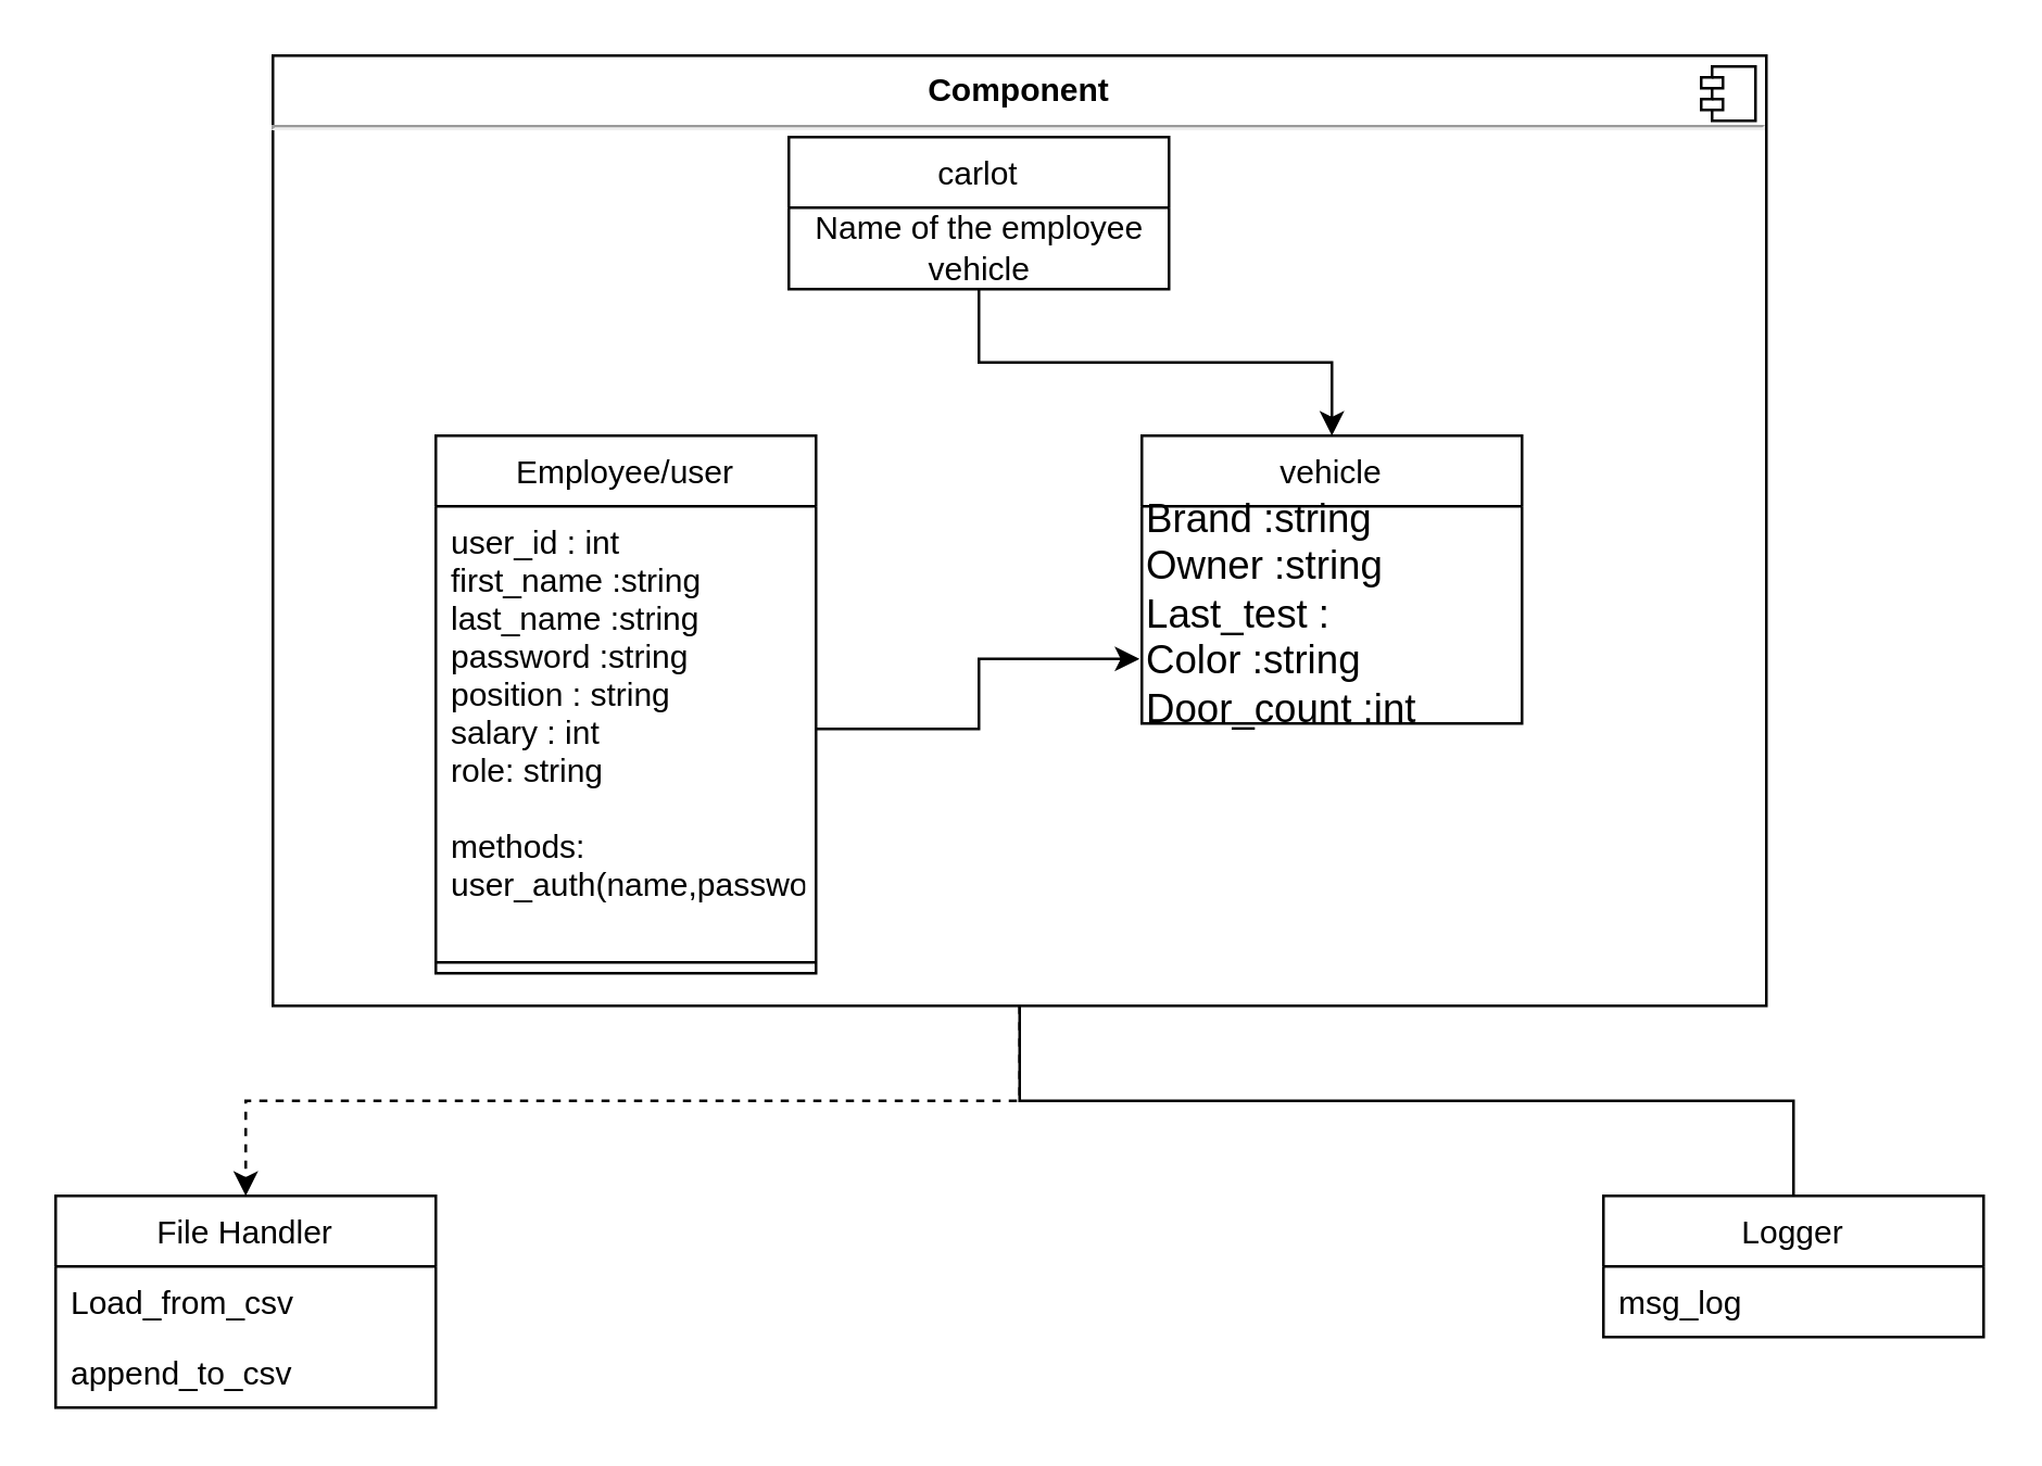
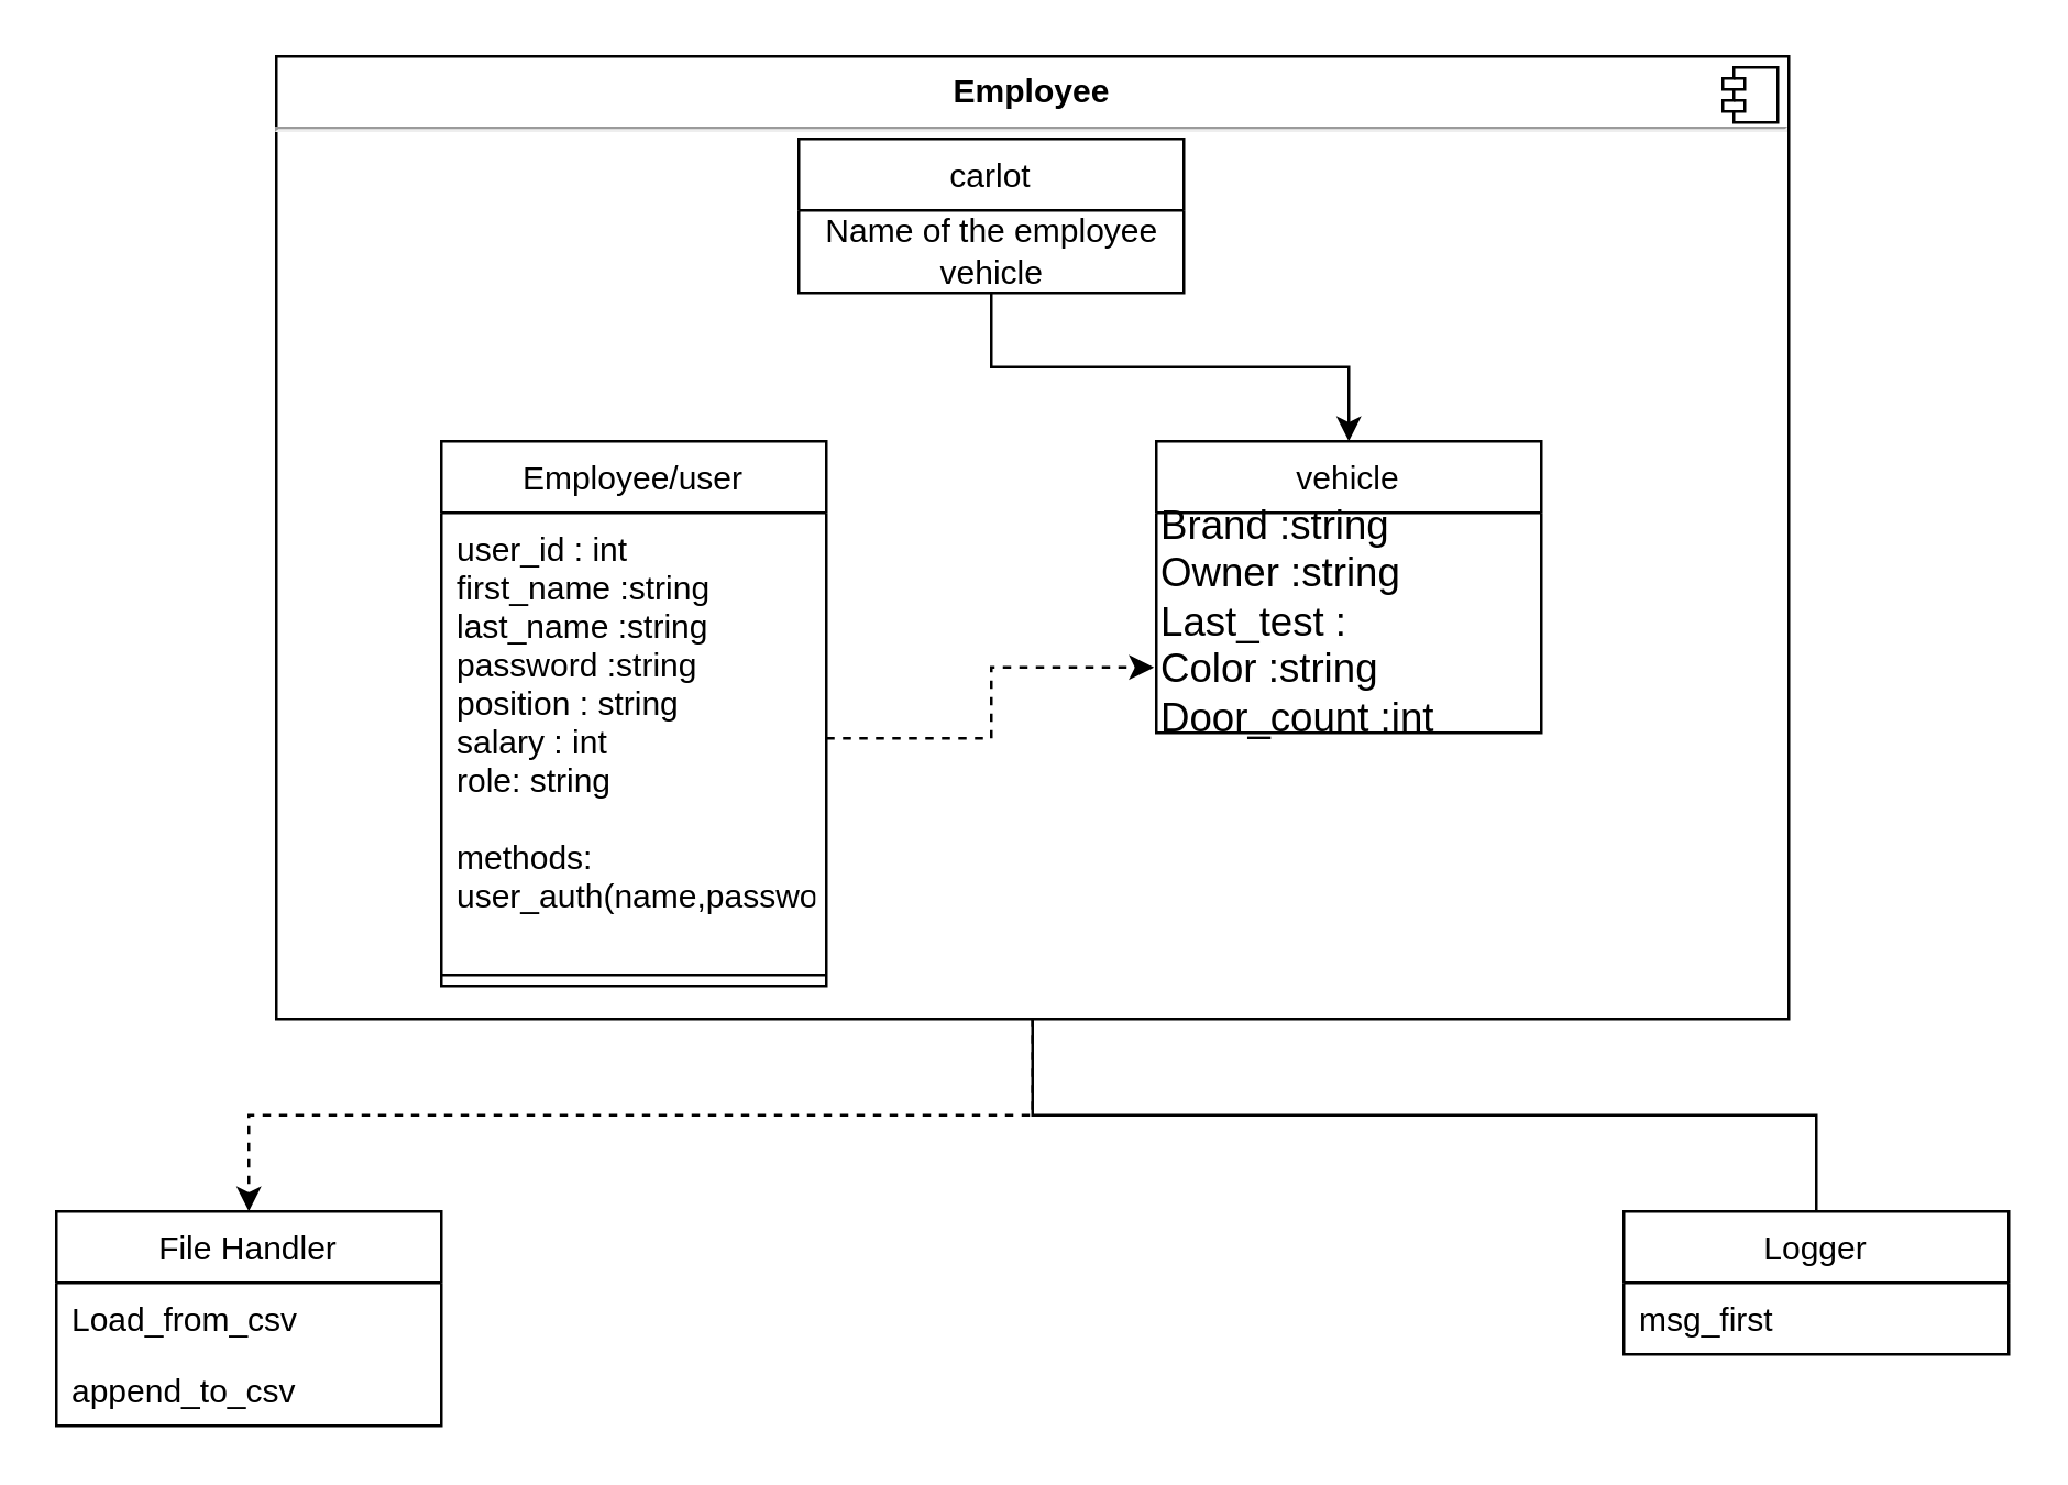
- <mxCell id="13" value="&lt;p style=&quot;margin: 0px ; margin-top: 6px ; text-align: center&quot;&gt;&lt;b&gt;Component&lt;/b&gt;&lt;/p&gt;&lt;hr&gt;&lt;p style=&quot;margin: 0px ; margin-left: 8px&quot;&gt;&lt;br&gt;&lt;br&gt;&lt;/p&gt;" style="align=left;overflow=fill;html=1;dropTarget=0;fillColor=none;" vertex="1" parent="1"><mxGeometry x="100" y="20" width="550" height="350" as="geometry" /></mxCell>
+ <mxCell id="13" value="&lt;p style=&quot;margin: 0px ; margin-top: 6px ; text-align: center&quot;&gt;&lt;b&gt;Employee&lt;/b&gt;&lt;/p&gt;&lt;hr&gt;&lt;p style=&quot;margin: 0px ; margin-left: 8px&quot;&gt;&lt;br&gt;&lt;br&gt;&lt;/p&gt;" style="align=left;overflow=fill;html=1;dropTarget=0;fillColor=none;" vertex="1" parent="1"><mxGeometry x="100" y="20" width="550" height="350" as="geometry" /></mxCell>
- <mxCell id="7" style="edgeStyle=orthogonalEdgeStyle;rounded=0;orthogonalLoop=1;jettySize=auto;html=1;entryX=-0.006;entryY=0.703;entryDx=0;entryDy=0;entryPerimeter=0;" edge="1" parent="1" source="11" target="5"><mxGeometry relative="1" as="geometry" /></mxCell>
+ <mxCell id="7" style="edgeStyle=orthogonalEdgeStyle;rounded=0;orthogonalLoop=1;jettySize=auto;html=1;entryX=-0.006;entryY=0.703;entryDx=0;entryDy=0;entryPerimeter=0;dashed=1;" edge="1" parent="1" source="11" target="5"><mxGeometry relative="1" as="geometry" /></mxCell>
- <mxCell id="19" value="msg_log" style="text;strokeColor=none;fillColor=none;align=left;verticalAlign=top;spacingLeft=4;spacingRight=4;overflow=hidden;rotatable=0;points=[[0,0.5],[1,0.5]];portConstraint=eastwest;" vertex="1" parent="18"><mxGeometry y="26" width="140" height="26" as="geometry" /></mxCell>
+ <mxCell id="19" value="msg_first" style="text;strokeColor=none;fillColor=none;align=left;verticalAlign=top;spacingLeft=4;spacingRight=4;overflow=hidden;rotatable=0;points=[[0,0.5],[1,0.5]];portConstraint=eastwest;" vertex="1" parent="18"><mxGeometry y="26" width="140" height="26" as="geometry" /></mxCell>
